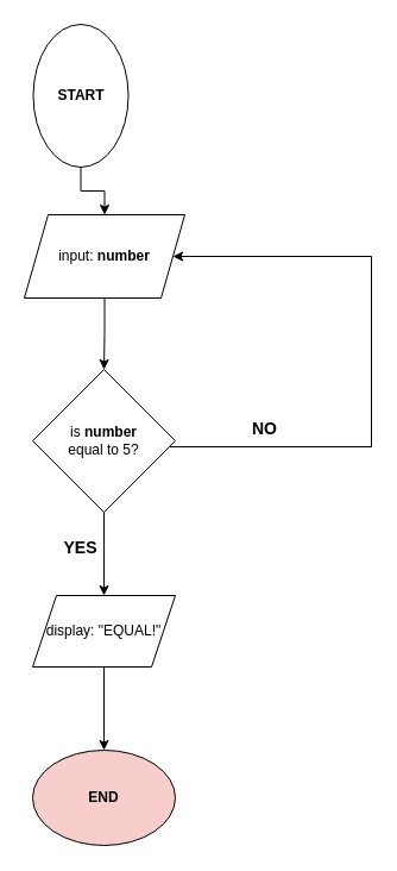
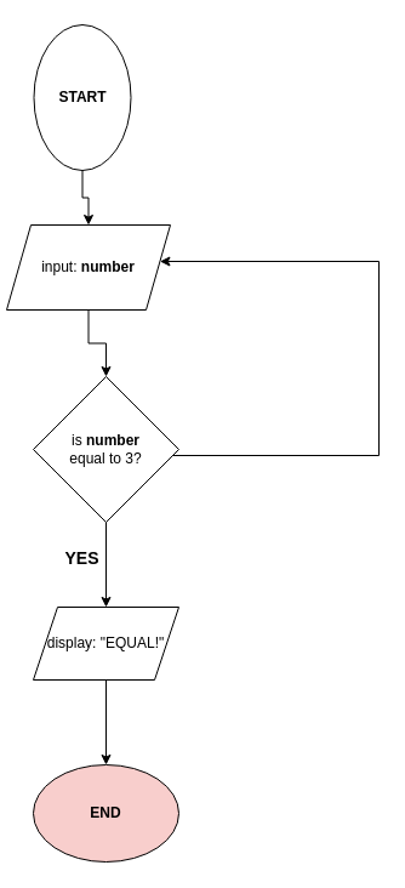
- <mxCell id="5" value="input: &lt;b&gt;number&lt;/b&gt;" style="shape=parallelogram;perimeter=parallelogramPerimeter;whiteSpace=wrap;html=1;fixedSize=1;" parent="1" vertex="1"><mxGeometry x="20" y="180" width="135" height="70" as="geometry" /></mxCell>
+ <mxCell id="5" value="input: &lt;b&gt;number&lt;/b&gt;" style="shape=parallelogram;perimeter=parallelogramPerimeter;whiteSpace=wrap;html=1;fixedSize=1;" parent="1" vertex="1"><mxGeometry x="5" y="185" width="135" height="70" as="geometry" /></mxCell>
- <mxCell id="13" value="&lt;b&gt;&lt;font style=&quot;font-size: 14px&quot;&gt;NO&lt;/font&gt;&lt;/b&gt;" style="text;html=1;align=center;verticalAlign=middle;resizable=0;points=[];autosize=1;strokeColor=none;fillColor=none;" parent="1" vertex="1"><mxGeometry x="202" y="350" width="40" height="20" as="geometry" /></mxCell>
- <mxCell id="8" value="is &lt;b&gt;number&lt;/b&gt;&lt;br&gt;equal to 5?" style="rhombus;whiteSpace=wrap;html=1;" parent="1" vertex="1"><mxGeometry x="27" y="310" width="120" height="120" as="geometry" /></mxCell>
+ <mxCell id="8" value="is &lt;b&gt;number&lt;/b&gt;&lt;br&gt;equal to 3?" style="rhombus;whiteSpace=wrap;html=1;" parent="1" vertex="1"><mxGeometry x="27" y="310" width="120" height="120" as="geometry" /></mxCell>
